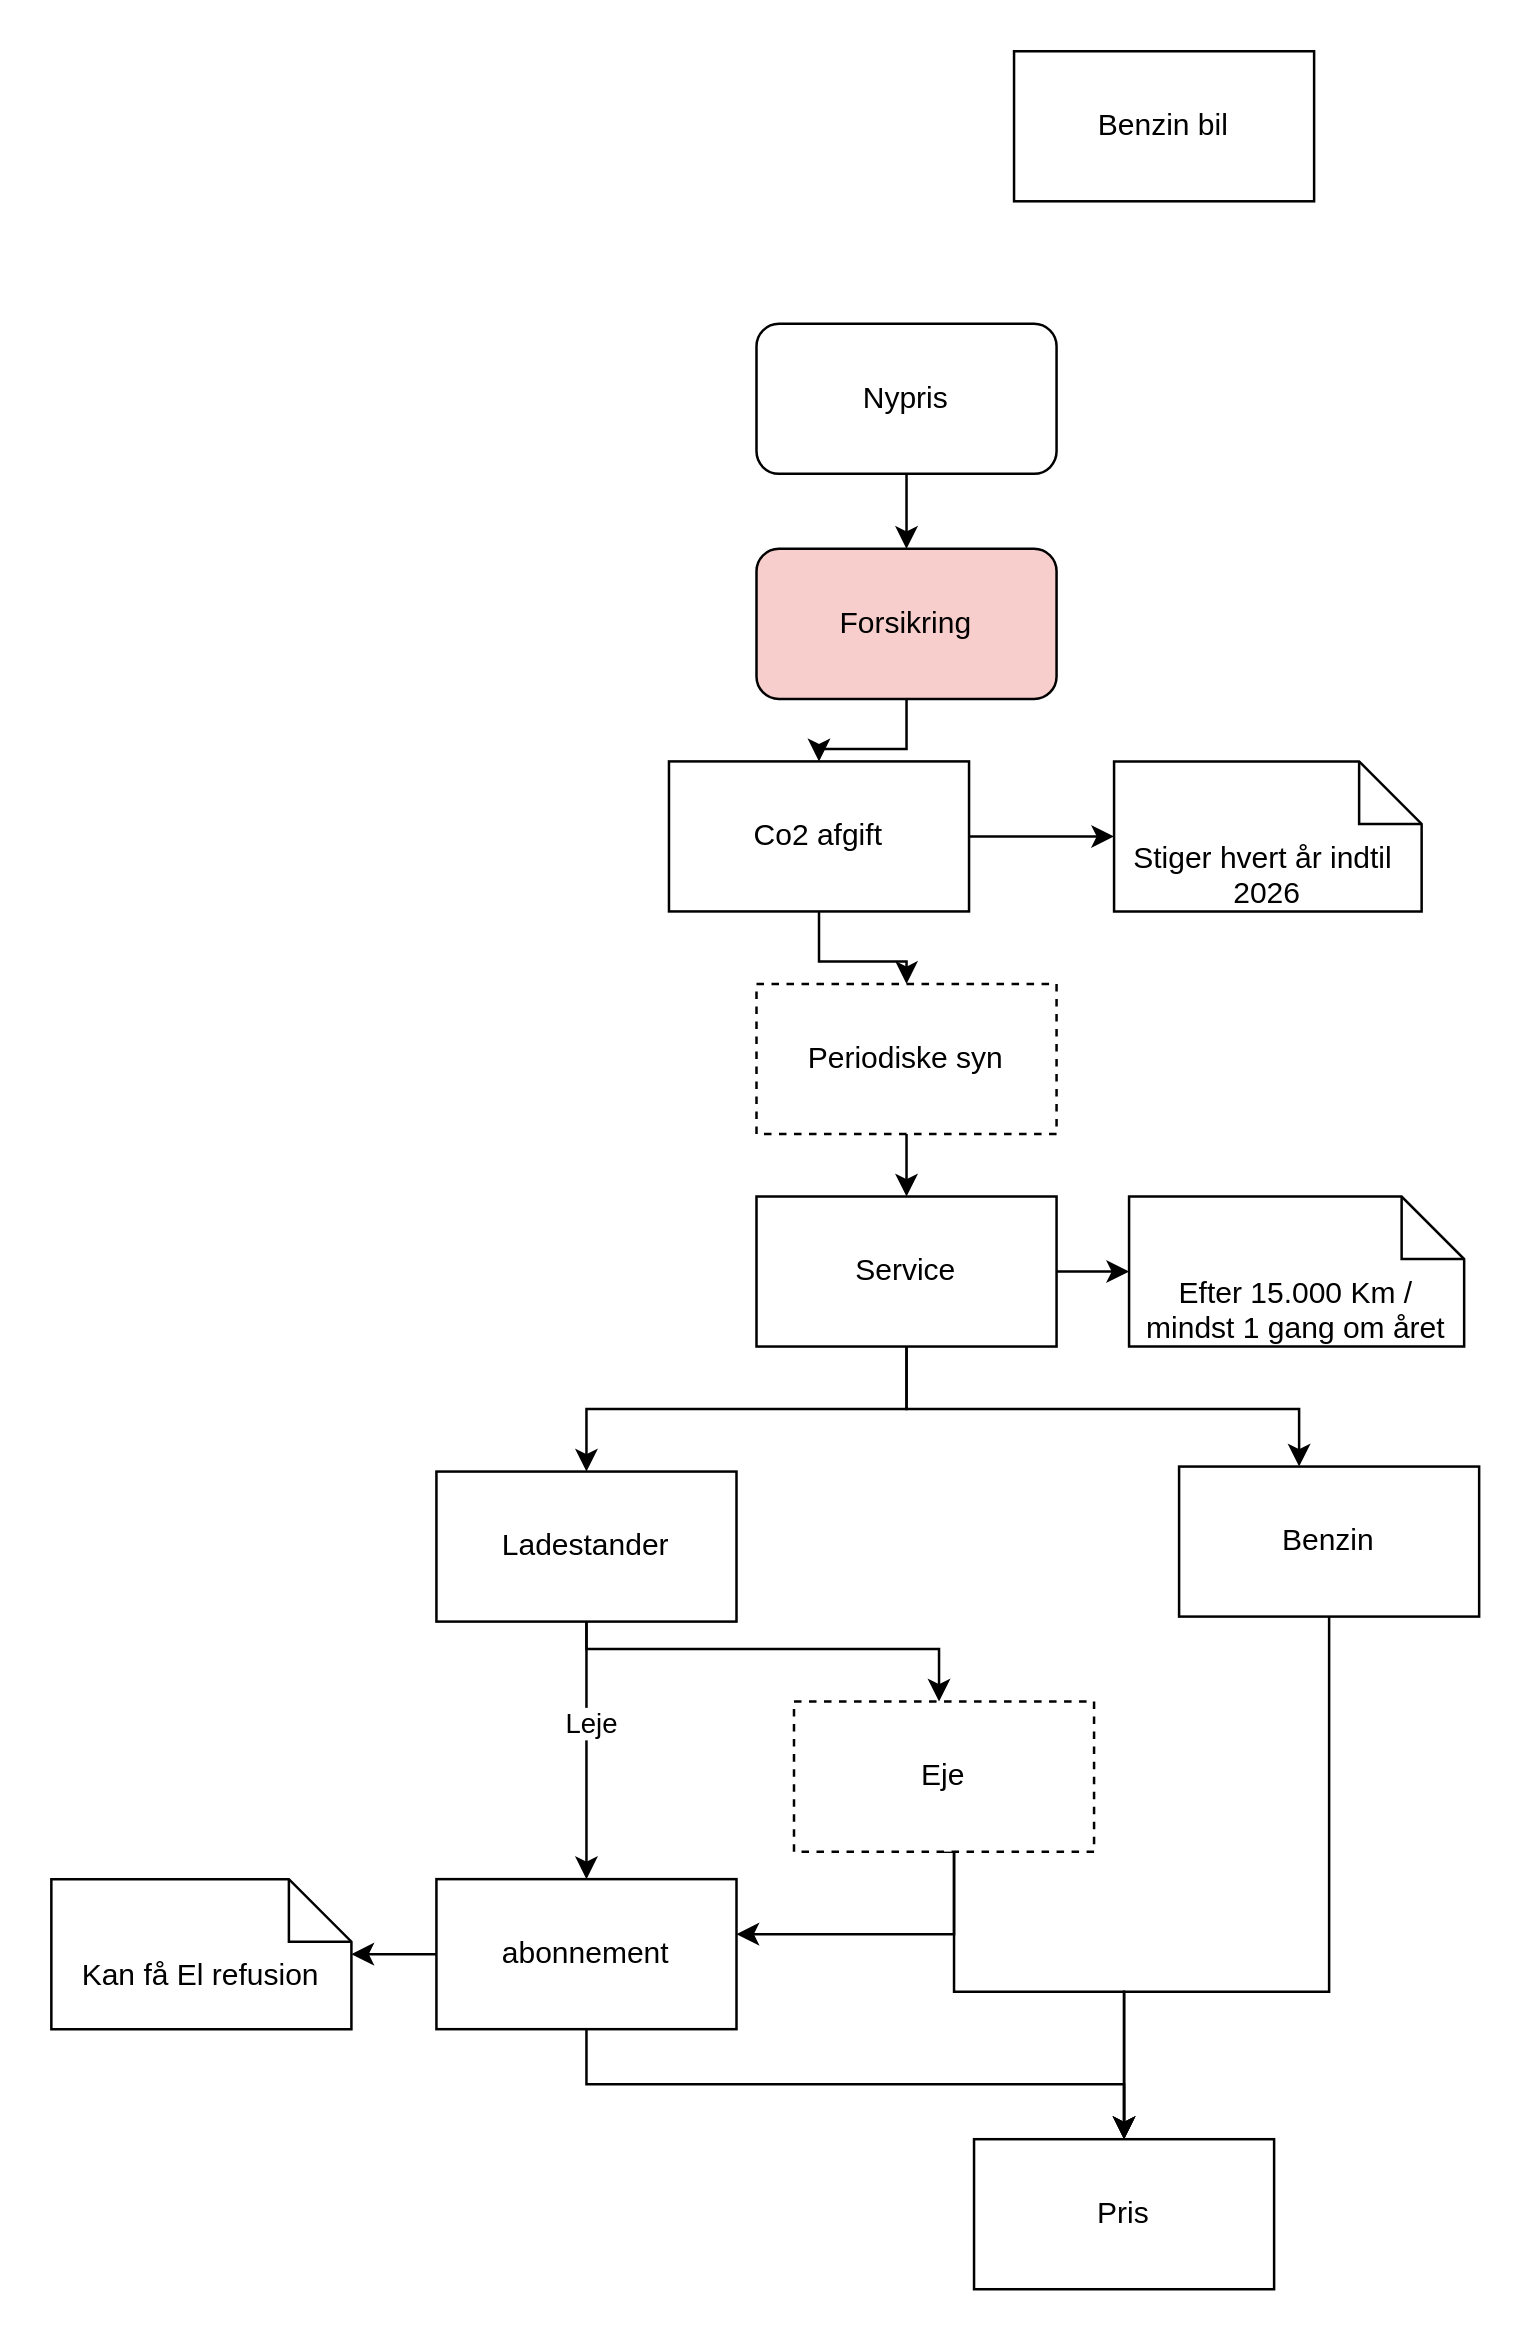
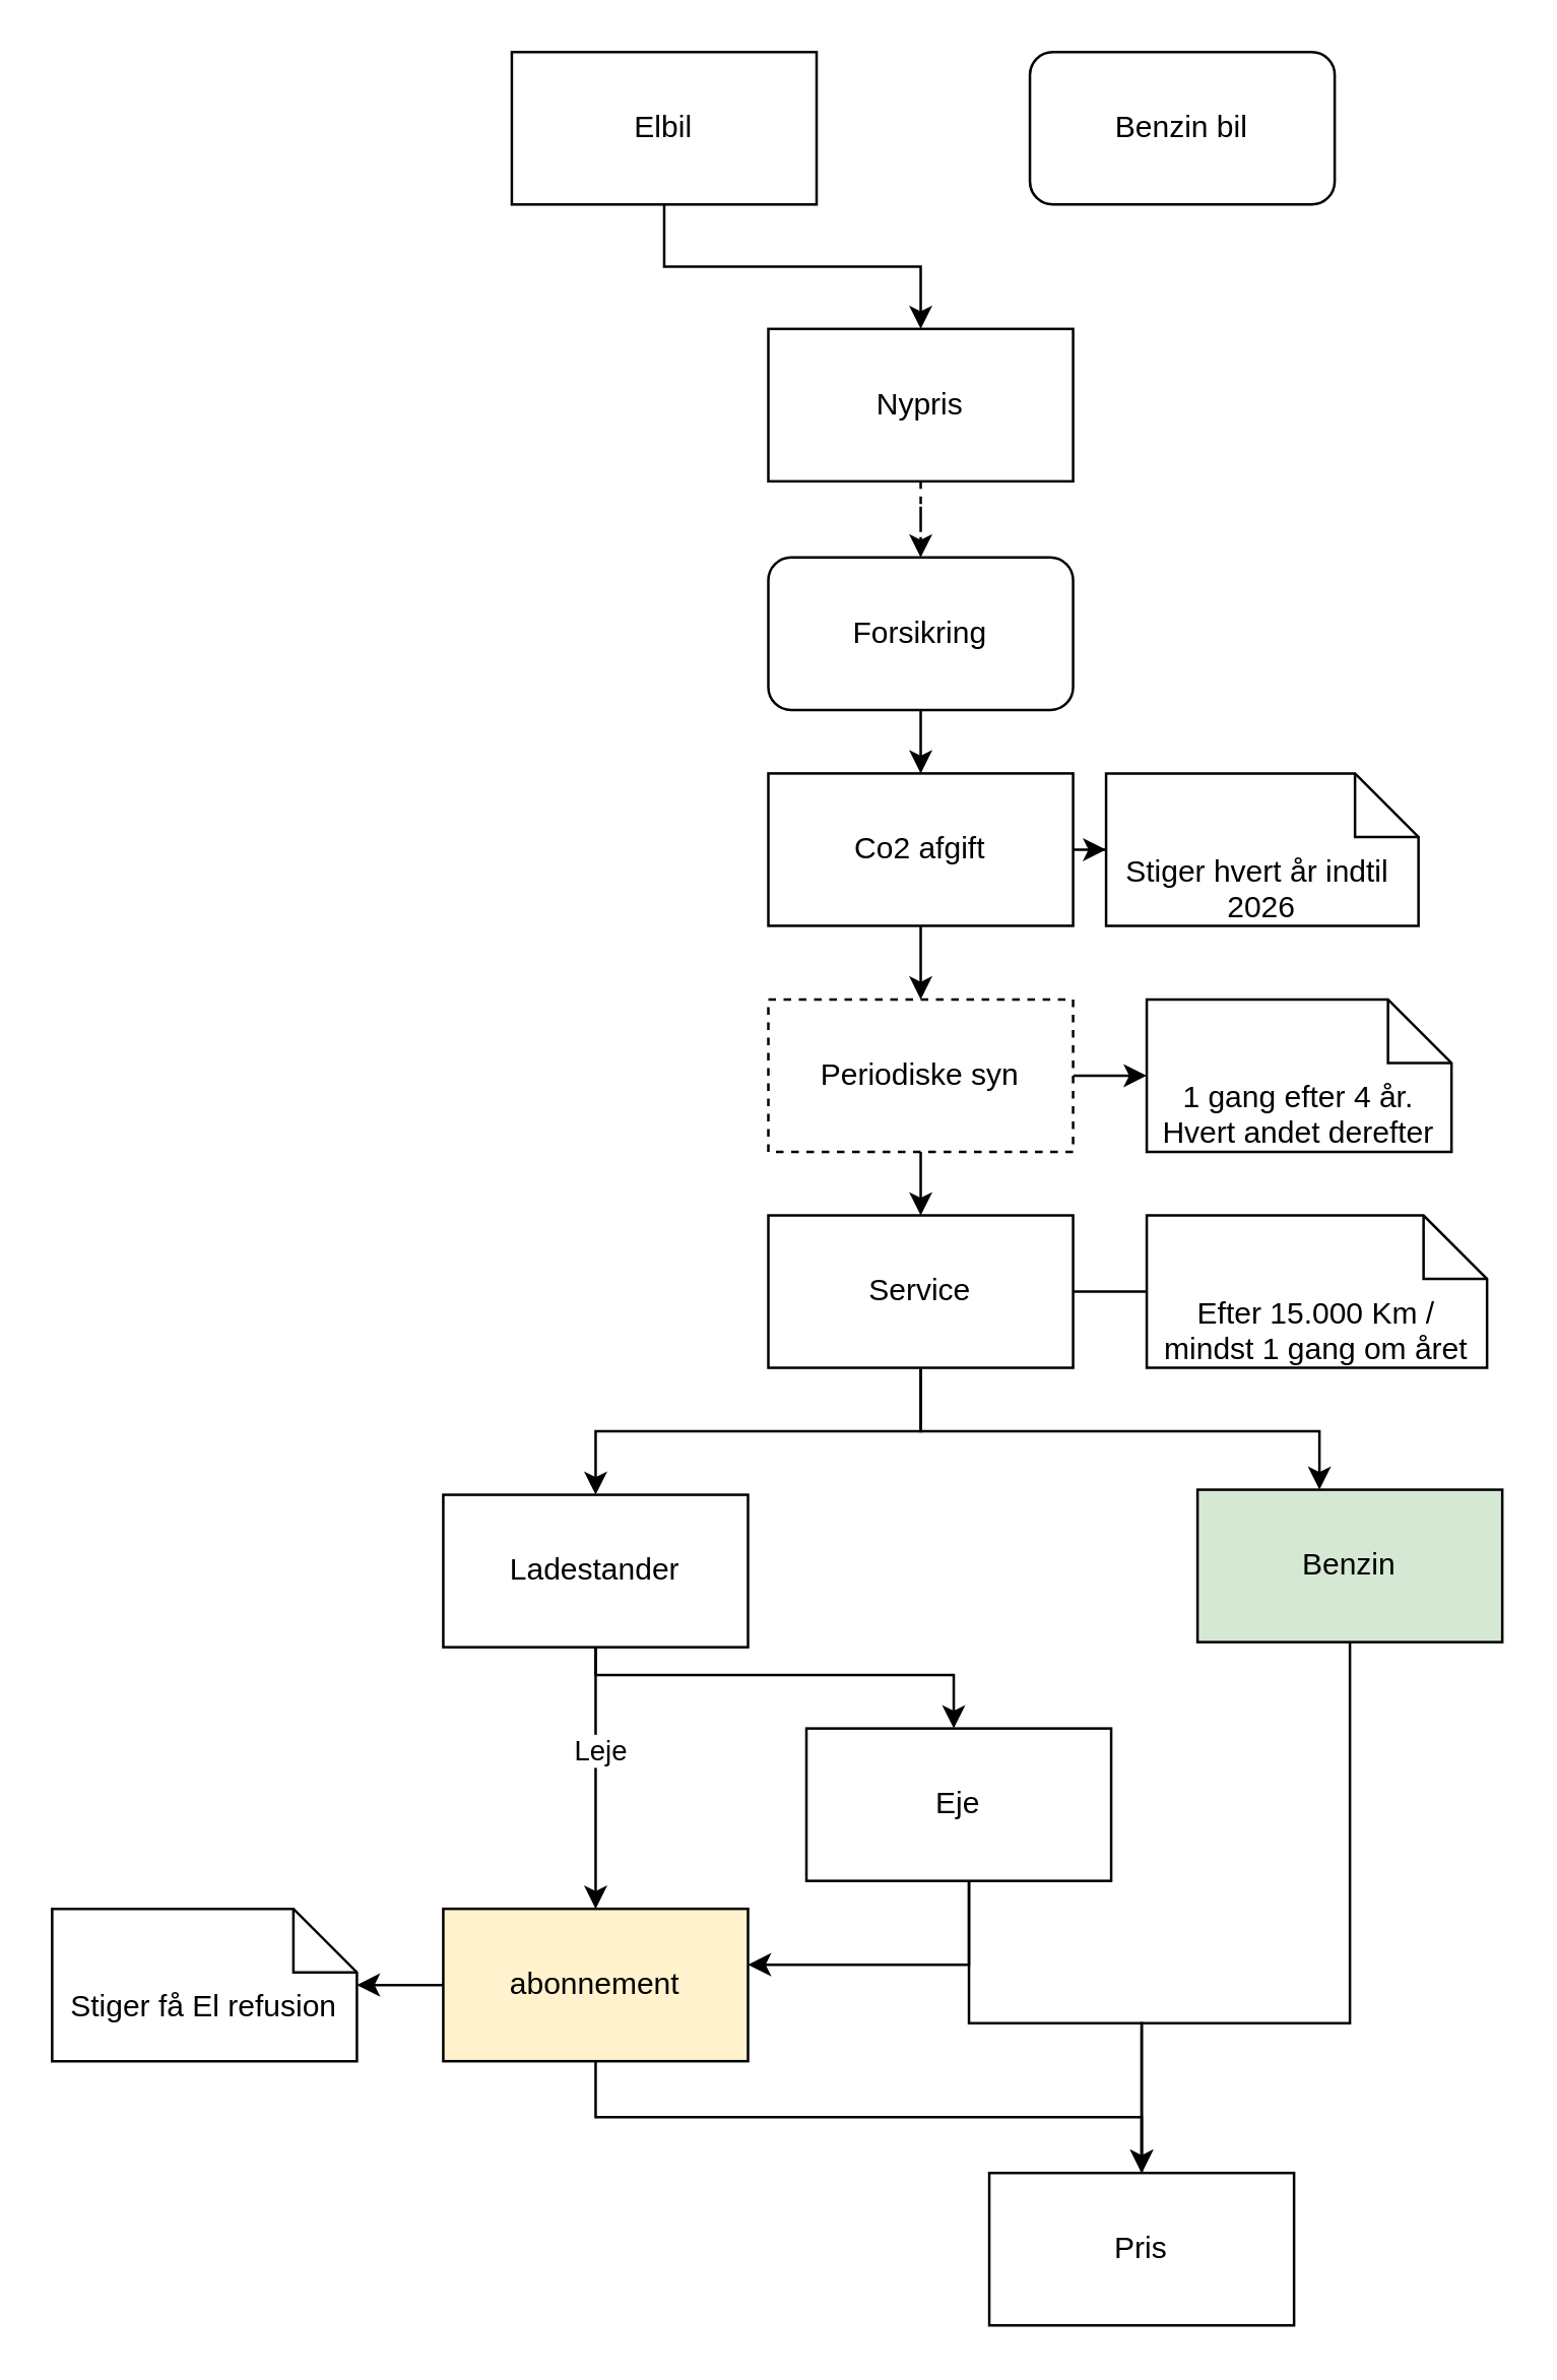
+ <mxCell id="3" value="Elbil" style="rounded=0;whiteSpace=wrap;html=1;" vertex="1" parent="1"><mxGeometry x="201" y="20" width="120" height="60" as="geometry" /></mxCell>
- <mxCell id="4" value="Benzin bil" style="whiteSpace=wrap;html=1;" vertex="1" parent="1"><mxGeometry x="405" y="20" width="120" height="60" as="geometry" /></mxCell>
+ <mxCell id="4" value="Benzin bil" style="whiteSpace=wrap;html=1;rounded=1;" vertex="1" parent="1"><mxGeometry x="405" y="20" width="120" height="60" as="geometry" /></mxCell>
+ <mxCell id="2" style="edgeStyle=orthogonalEdgeStyle;rounded=0;orthogonalLoop=1;jettySize=auto;html=1;exitX=0.5;exitY=1;exitDx=0;exitDy=0;" edge="1" parent="1" source="3" target="6"><mxGeometry relative="1" as="geometry" /></mxCell>
- <mxCell id="6" value="Nypris" style="whiteSpace=wrap;html=1;rounded=1;" vertex="1" parent="1"><mxGeometry x="302" y="129" width="120" height="60" as="geometry" /></mxCell>
+ <mxCell id="6" value="Nypris" style="rounded=0;whiteSpace=wrap;html=1;" vertex="1" parent="1"><mxGeometry x="302" y="129" width="120" height="60" as="geometry" /></mxCell>
- <mxCell id="5" style="edgeStyle=orthogonalEdgeStyle;rounded=0;orthogonalLoop=1;jettySize=auto;html=1;exitX=0.5;exitY=1;exitDx=0;exitDy=0;" edge="1" parent="1" source="6" target="8"><mxGeometry relative="1" as="geometry" /></mxCell>
+ <mxCell id="5" style="edgeStyle=orthogonalEdgeStyle;rounded=0;orthogonalLoop=1;jettySize=auto;html=1;exitX=0.5;exitY=1;exitDx=0;exitDy=0;dashed=1;" edge="1" parent="1" source="6" target="8"><mxGeometry relative="1" as="geometry" /></mxCell>
- <mxCell id="8" value="Forsikring" style="rounded=1;whiteSpace=wrap;html=1;fillColor=#f8cecc;" vertex="1" parent="1"><mxGeometry x="302" y="219" width="120" height="60" as="geometry" /></mxCell>
+ <mxCell id="8" value="Forsikring" style="rounded=1;whiteSpace=wrap;html=1;" vertex="1" parent="1"><mxGeometry x="302" y="219" width="120" height="60" as="geometry" /></mxCell>
- <mxCell id="18" value="Co2 afgift" style="rounded=0;whiteSpace=wrap;html=1;" vertex="1" parent="1"><mxGeometry x="267" y="304" width="120" height="60" as="geometry" /></mxCell>
+ <mxCell id="18" value="Co2 afgift" style="rounded=0;whiteSpace=wrap;html=1;" vertex="1" parent="1"><mxGeometry x="302" y="304" width="120" height="60" as="geometry" /></mxCell>
- <mxCell id="33" value="Stiger hvert år indtil&amp;nbsp; 2026" style="shape=note2;boundedLbl=1;whiteSpace=wrap;html=1;size=25;verticalAlign=top;align=center;" vertex="1" parent="1"><mxGeometry x="445" y="304" width="123" height="60" as="geometry" /></mxCell>
+ <mxCell id="33" value="Stiger hvert år indtil&amp;nbsp; 2026" style="shape=note2;boundedLbl=1;whiteSpace=wrap;html=1;size=25;verticalAlign=top;align=center;" vertex="1" parent="1"><mxGeometry x="435" y="304" width="123" height="60" as="geometry" /></mxCell>
+ <mxCell id="10" style="edgeStyle=orthogonalEdgeStyle;rounded=0;orthogonalLoop=1;jettySize=auto;html=1;exitX=1;exitY=0.5;exitDx=0;exitDy=0;" edge="1" parent="1" source="11" target="31"><mxGeometry relative="1" as="geometry" /></mxCell>
+ <mxCell id="31" value="1 gang efter 4 år.&lt;br&gt;Hvert andet derefter" style="shape=note2;boundedLbl=1;whiteSpace=wrap;html=1;size=25;verticalAlign=top;align=center;" vertex="1" parent="1"><mxGeometry x="451" y="393" width="120" height="60" as="geometry" /></mxCell>
- <mxCell id="14" style="edgeStyle=orthogonalEdgeStyle;rounded=0;orthogonalLoop=1;jettySize=auto;html=1;exitX=1;exitY=0.5;exitDx=0;exitDy=0;" edge="1" parent="1" source="15" target="32"><mxGeometry relative="1" as="geometry" /></mxCell>
+ <mxCell id="14" style="edgeStyle=orthogonalEdgeStyle;rounded=0;orthogonalLoop=1;jettySize=auto;html=1;exitX=1;exitY=0.5;exitDx=0;exitDy=0;endArrow=none;" edge="1" parent="1" source="15" target="32"><mxGeometry relative="1" as="geometry" /></mxCell>
- <mxCell id="24" value="Benzin" style="rounded=0;whiteSpace=wrap;html=1;" vertex="1" parent="1"><mxGeometry x="471" y="586" width="120" height="60" as="geometry" /></mxCell>
+ <mxCell id="24" value="Benzin" style="rounded=0;whiteSpace=wrap;html=1;fillColor=#d5e8d4;" vertex="1" parent="1"><mxGeometry x="471" y="586" width="120" height="60" as="geometry" /></mxCell>
- <mxCell id="23" style="edgeStyle=orthogonalEdgeStyle;rounded=0;orthogonalLoop=1;jettySize=auto;html=1;exitX=0.5;exitY=1;exitDx=0;exitDy=0;" edge="1" parent="1" source="24" target="35"><mxGeometry relative="1" as="geometry"><Array as="points"><mxPoint x="531" y="796" /><mxPoint x="449" y="796" /></Array></mxGeometry></mxCell>
+ <mxCell id="23" style="edgeStyle=orthogonalEdgeStyle;rounded=0;orthogonalLoop=1;jettySize=auto;html=1;exitX=0.5;exitY=1;exitDx=0;exitDy=0;endArrow=none;" edge="1" parent="1" source="24" target="35"><mxGeometry relative="1" as="geometry"><Array as="points"><mxPoint x="531" y="796" /><mxPoint x="449" y="796" /></Array></mxGeometry></mxCell>
- <mxCell id="30" value="Eje" style="rounded=0;whiteSpace=wrap;html=1;dashed=1;" vertex="1" parent="1"><mxGeometry x="317" y="680" width="120" height="60" as="geometry" /></mxCell>
+ <mxCell id="30" value="Eje" style="rounded=0;whiteSpace=wrap;html=1;" vertex="1" parent="1"><mxGeometry x="317" y="680" width="120" height="60" as="geometry" /></mxCell>
- <mxCell id="27" value="abonnement" style="rounded=0;whiteSpace=wrap;html=1;" vertex="1" parent="1"><mxGeometry x="174" y="751" width="120" height="60" as="geometry" /></mxCell>
+ <mxCell id="27" value="abonnement" style="rounded=0;whiteSpace=wrap;html=1;fillColor=#fff2cc;" vertex="1" parent="1"><mxGeometry x="174" y="751" width="120" height="60" as="geometry" /></mxCell>
- <mxCell id="34" value="Kan få El refusion" style="shape=note2;boundedLbl=1;whiteSpace=wrap;html=1;size=25;verticalAlign=top;align=center;" vertex="1" parent="1"><mxGeometry x="20" y="751" width="120" height="60" as="geometry" /></mxCell>
+ <mxCell id="34" value="Stiger få El refusion" style="shape=note2;boundedLbl=1;whiteSpace=wrap;html=1;size=25;verticalAlign=top;align=center;" vertex="1" parent="1"><mxGeometry x="20" y="751" width="120" height="60" as="geometry" /></mxCell>
